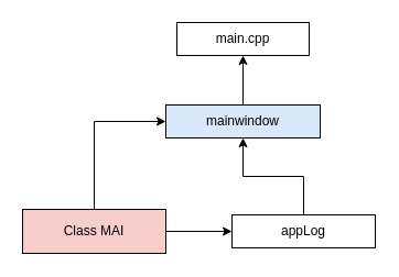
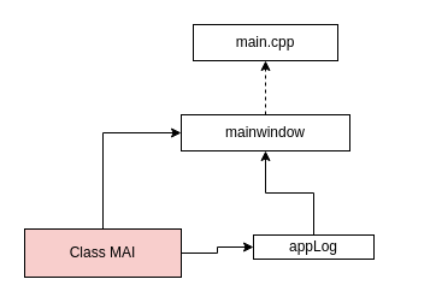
- <mxCell id="3" style="edgeStyle=orthogonalEdgeStyle;rounded=0;orthogonalLoop=1;jettySize=auto;html=1;exitX=0.5;exitY=0;exitDx=0;exitDy=0;entryX=0.5;entryY=1;entryDx=0;entryDy=0;" parent="1" source="4" target="2" edge="1"><mxGeometry relative="1" as="geometry" /></mxCell>
+ <mxCell id="3" style="edgeStyle=orthogonalEdgeStyle;rounded=0;orthogonalLoop=1;jettySize=auto;html=1;exitX=0.5;exitY=0;exitDx=0;exitDy=0;entryX=0.5;entryY=1;entryDx=0;entryDy=0;dashed=1;" parent="1" source="4" target="2" edge="1"><mxGeometry relative="1" as="geometry" /></mxCell>
- <mxCell id="4" value="mainwindow" style="rounded=0;whiteSpace=wrap;html=1;fillColor=#dae8fc;" parent="1" vertex="1"><mxGeometry x="150" y="95" width="140" height="30" as="geometry" /></mxCell>
+ <mxCell id="4" value="mainwindow" style="rounded=0;whiteSpace=wrap;html=1;" parent="1" vertex="1"><mxGeometry x="150" y="95" width="140" height="30" as="geometry" /></mxCell>
- <mxCell id="6" value="appLog" style="rounded=0;whiteSpace=wrap;html=1;" parent="1" vertex="1"><mxGeometry x="210" y="195" width="130" height="30" as="geometry" /></mxCell>
+ <mxCell id="6" value="appLog" style="rounded=0;whiteSpace=wrap;html=1;" parent="1" vertex="1"><mxGeometry x="210" y="195" width="100" height="20" as="geometry" /></mxCell>
